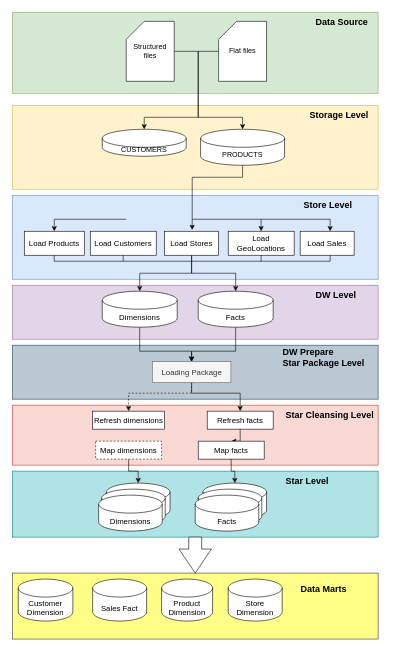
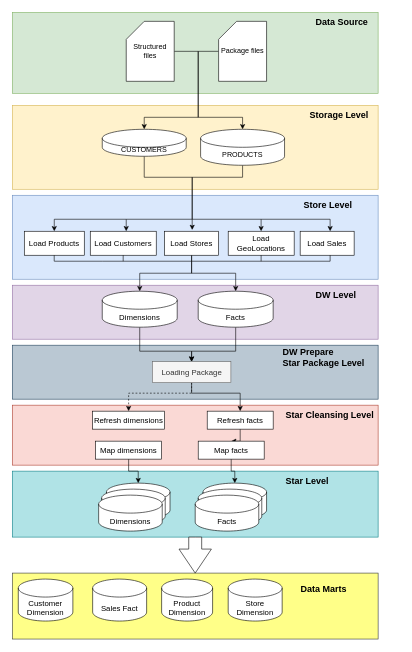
- <mxCell id="15" value="Flat files" style="shape=card;whiteSpace=wrap;html=1;" vertex="1" parent="1"><mxGeometry x="364" y="35" width="80" height="100" as="geometry" /></mxCell>
+ <mxCell id="15" value="Package files" style="shape=card;whiteSpace=wrap;html=1;" vertex="1" parent="1"><mxGeometry x="364" y="35" width="80" height="100" as="geometry" /></mxCell>
+ <mxCell id="16" style="edgeStyle=orthogonalEdgeStyle;rounded=0;orthogonalLoop=1;jettySize=auto;html=1;fontSize=13;entryX=0.545;entryY=0;entryDx=0;entryDy=0;entryPerimeter=0;" edge="1" parent="1" source="17" target="23"><mxGeometry relative="1" as="geometry"><mxPoint x="320" y="365" as="targetPoint" /><Array as="points"><mxPoint x="240" y="295" /><mxPoint x="320" y="295" /><mxPoint x="320" y="365" /><mxPoint x="210" y="365" /></Array></mxGeometry></mxCell>
- <mxCell id="53" value="Map dimensions" style="rounded=0;whiteSpace=wrap;html=1;fontSize=13;dashed=1;" vertex="1" parent="1"><mxGeometry x="159" y="735" width="110" height="30" as="geometry" /></mxCell>
+ <mxCell id="53" value="Map dimensions" style="rounded=0;whiteSpace=wrap;html=1;fontSize=13;" vertex="1" parent="1"><mxGeometry x="159" y="735" width="110" height="30" as="geometry" /></mxCell>
